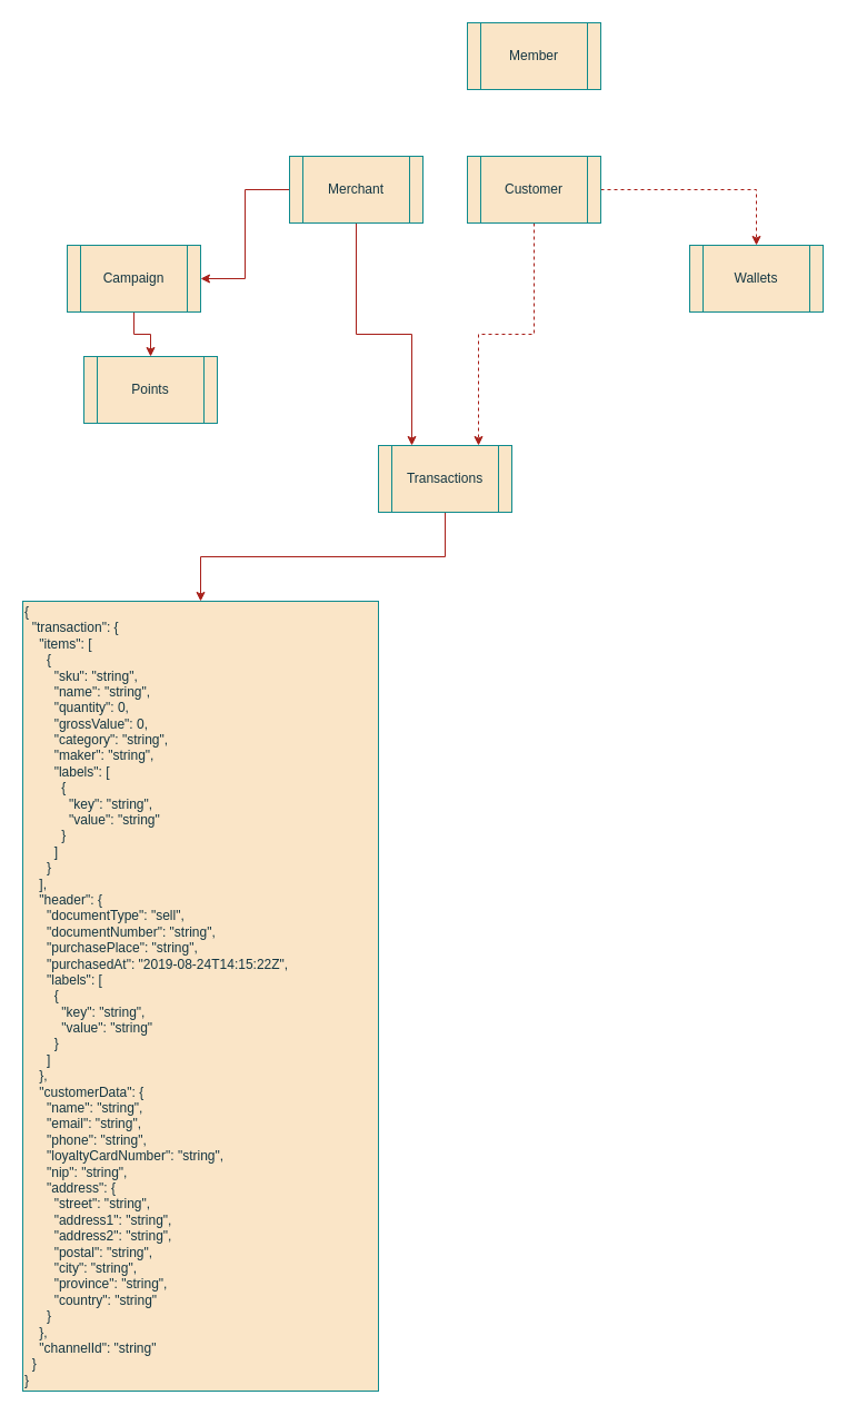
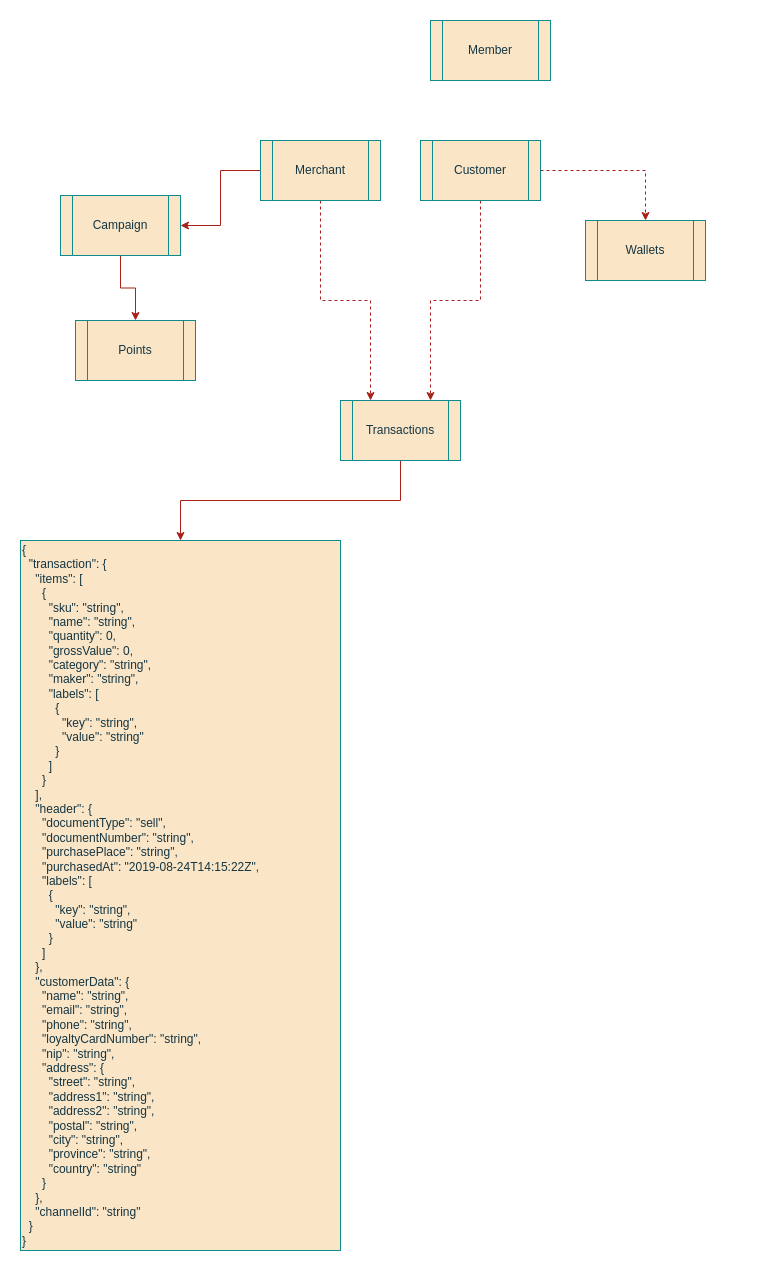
- <mxCell id="4" value="Member" style="shape=process;whiteSpace=wrap;html=1;backgroundOutline=1;labelBackgroundColor=none;fillColor=#FAE5C7;strokeColor=#0F8B8D;fontColor=#143642;" parent="1" vertex="1"><mxGeometry x="420" y="20" width="120" height="60" as="geometry" /></mxCell>
+ <mxCell id="4" value="Member" style="shape=process;whiteSpace=wrap;html=1;backgroundOutline=1;labelBackgroundColor=none;fillColor=#FAE5C7;strokeColor=#0F8B8D;fontColor=#143642;" parent="1" vertex="1"><mxGeometry x="430" y="20" width="120" height="60" as="geometry" /></mxCell>
- <mxCell id="10" value="Campaign" style="shape=process;whiteSpace=wrap;html=1;backgroundOutline=1;labelBackgroundColor=none;fillColor=#FAE5C7;strokeColor=#0F8B8D;fontColor=#143642;" parent="1" vertex="1"><mxGeometry x="60" y="220" width="120" height="60" as="geometry" /></mxCell>
+ <mxCell id="10" value="Campaign" style="shape=process;whiteSpace=wrap;html=1;backgroundOutline=1;labelBackgroundColor=none;fillColor=#FAE5C7;strokeColor=#0F8B8D;fontColor=#143642;" parent="1" vertex="1"><mxGeometry x="60" y="195" width="120" height="60" as="geometry" /></mxCell>
- <mxCell id="15" value="Wallets" style="shape=process;whiteSpace=wrap;html=1;backgroundOutline=1;labelBackgroundColor=none;fillColor=#FAE5C7;strokeColor=#0F8B8D;fontColor=#143642;" parent="1" vertex="1"><mxGeometry x="620" y="220" width="120" height="60" as="geometry" /></mxCell>
+ <mxCell id="15" value="Wallets" style="shape=process;whiteSpace=wrap;html=1;backgroundOutline=1;labelBackgroundColor=none;fillColor=#FAE5C7;strokeColor=#0F8B8D;fontColor=#143642;" parent="1" vertex="1"><mxGeometry x="585" y="220" width="120" height="60" as="geometry" /></mxCell>
- <mxCell id="6" style="edgeStyle=orthogonalEdgeStyle;rounded=0;orthogonalLoop=1;jettySize=auto;html=1;entryX=0.25;entryY=0;entryDx=0;entryDy=0;labelBackgroundColor=none;strokeColor=#A8201A;fontColor=default;" parent="1" source="7" target="3" edge="1"><mxGeometry relative="1" as="geometry"><mxPoint x="370" y="360" as="targetPoint" /></mxGeometry></mxCell>
+ <mxCell id="6" style="edgeStyle=orthogonalEdgeStyle;rounded=0;orthogonalLoop=1;jettySize=auto;html=1;entryX=0.25;entryY=0;entryDx=0;entryDy=0;labelBackgroundColor=none;strokeColor=#A8201A;fontColor=default;dashed=1;" parent="1" source="7" target="3" edge="1"><mxGeometry relative="1" as="geometry"><mxPoint x="370" y="360" as="targetPoint" /></mxGeometry></mxCell>
